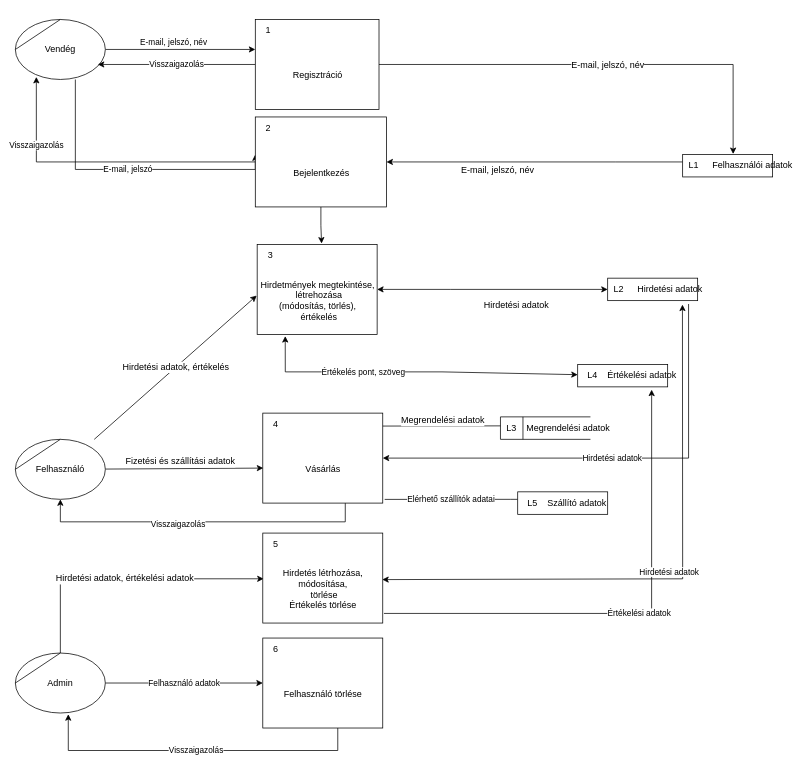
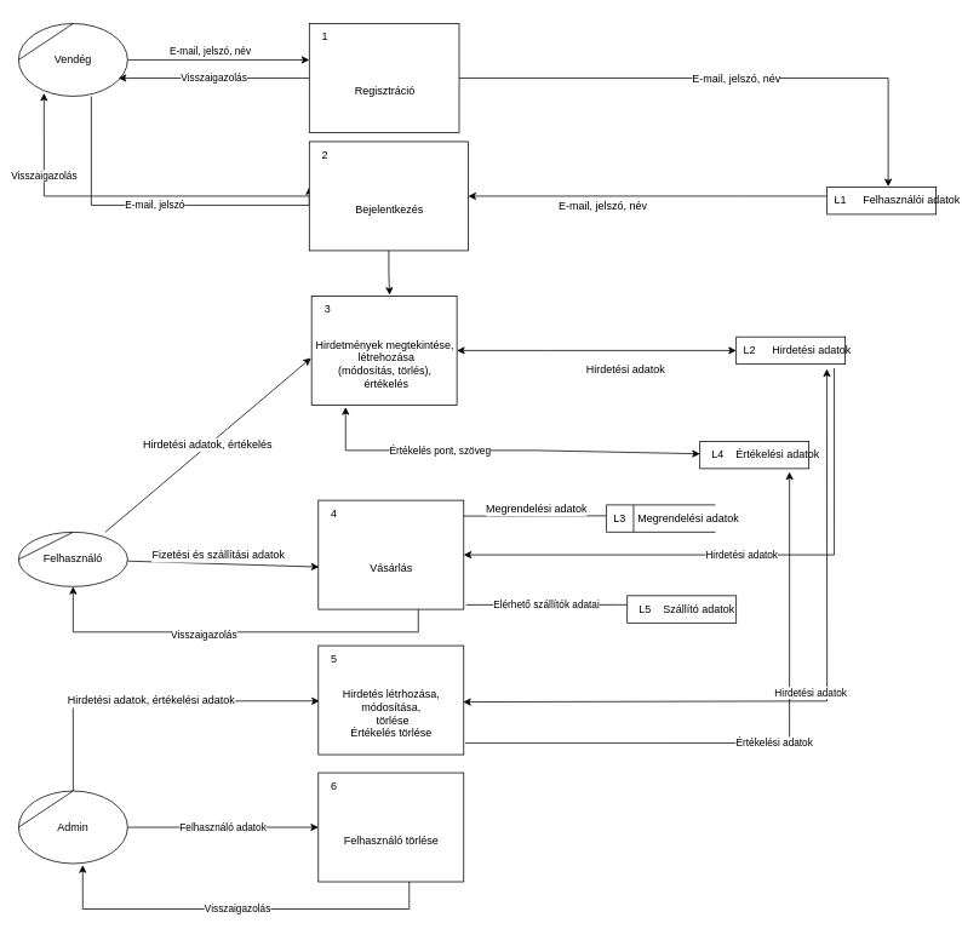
- <mxCell id="35" value="Felhasználó" style="shape=stencil(tZRtjoMgEIZPw98GJR6gYXfvQe10nZQCAbYft99RNKlW7GajiTGZeeXhnZGBCRka5YCVvGHig5VlwTm9Kb5NYhUc1DElr8qjOmhISojenuGGx9gz0DTgMbaq+GR8T9+0j5C1NYYgaE0YKU86wRQaWsvvCdZv/xhFjvgXiOB7kynLyq+/Y3fVNuBiI79j7OB+db/rgceOi61+3Grg4v9YISmTO9xCHlR9/vb2xxxnzYDW6AK8OfLTeZzO66ynzM5CnqyHBUsn1DqN9UITnWoH/kUY5Iu9PtVUzRY1jx4IGk22K9UioSs+44+uvFxl3bKX1nTZdE12iV8=);whiteSpace=wrap;html=1;strokeColor=default;fontFamily=Helvetica;fontSize=12;fontColor=default;fillColor=default;" parent="1" vertex="1"><mxGeometry x="20" y="585" width="120" height="80" as="geometry" /></mxCell>
+ <mxCell id="35" value="Felhasználó" style="shape=stencil(tZRtjoMgEIZPw98GJR6gYXfvQe10nZQCAbYft99RNKlW7GajiTGZeeXhnZGBCRka5YCVvGHig5VlwTm9Kb5NYhUc1DElr8qjOmhISojenuGGx9gz0DTgMbaq+GR8T9+0j5C1NYYgaE0YKU86wRQaWsvvCdZv/xhFjvgXiOB7kynLyq+/Y3fVNuBiI79j7OB+db/rgceOi61+3Grg4v9YISmTO9xCHlR9/vb2xxxnzYDW6AK8OfLTeZzO66ynzM5CnqyHBUsn1DqN9UITnWoH/kUY5Iu9PtVUzRY1jx4IGk22K9UioSs+44+uvFxl3bKX1nTZdE12iV8=);whiteSpace=wrap;html=1;strokeColor=default;fontFamily=Helvetica;fontSize=12;fontColor=default;fillColor=default;" parent="1" vertex="1"><mxGeometry x="20" y="585" width="120" height="60" as="geometry" /></mxCell>
